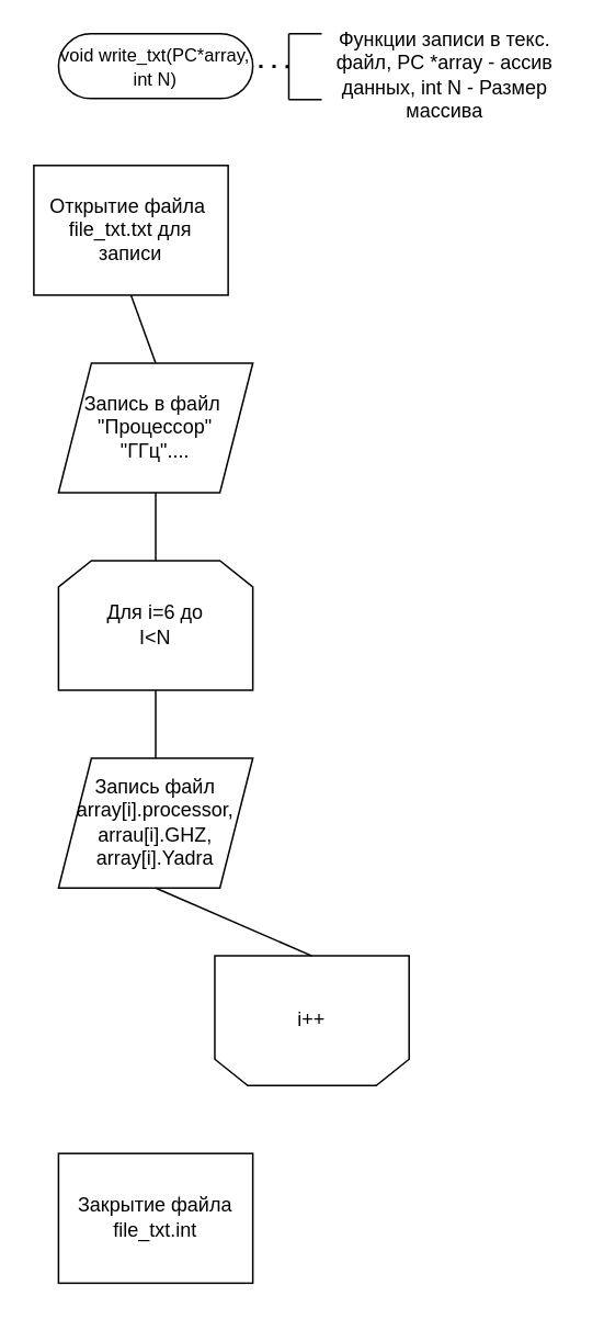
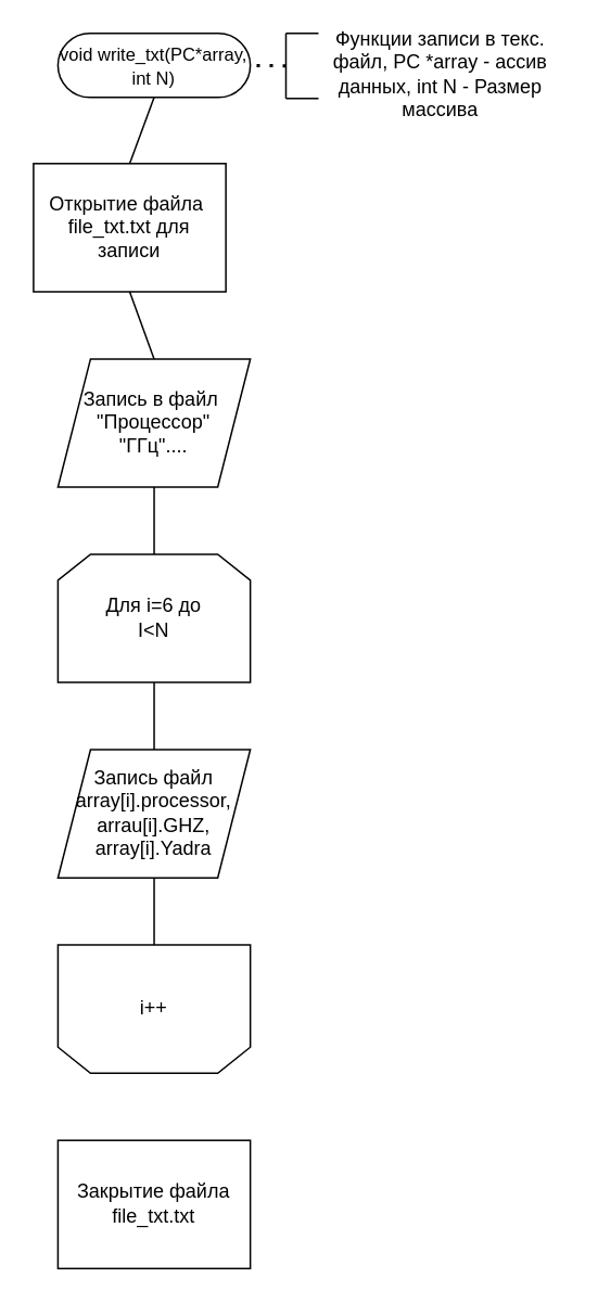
+ <mxCell id="14" value="" style="endArrow=none;html=1;entryX=0.5;entryY=1;entryDx=0;entryDy=0;exitX=0.5;exitY=0;exitDx=0;exitDy=0;" edge="1" parent="1" source="3" target="2"><mxGeometry width="50" height="50" relative="1" as="geometry"><mxPoint x="75" y="200" as="sourcePoint" /><mxPoint x="125" y="150" as="targetPoint" /></mxGeometry></mxCell>
- <mxCell id="7" value="i++" style="shape=loopLimit;whiteSpace=wrap;html=1;direction=west;" vertex="1" parent="1"><mxGeometry x="130" y="580" width="118.11" height="78.74" as="geometry" /></mxCell>
+ <mxCell id="7" value="i++" style="shape=loopLimit;whiteSpace=wrap;html=1;direction=west;" vertex="1" parent="1"><mxGeometry x="35" y="580" width="118.11" height="78.74" as="geometry" /></mxCell>
- <mxCell id="8" value="Закрытие файла&lt;br&gt;file_txt.int" style="rounded=0;whiteSpace=wrap;html=1;" vertex="1" parent="1"><mxGeometry x="35" y="700" width="118.11" height="78.74" as="geometry" /></mxCell>
+ <mxCell id="8" value="Закрытие файла&lt;br&gt;file_txt.txt" style="rounded=0;whiteSpace=wrap;html=1;" vertex="1" parent="1"><mxGeometry x="35" y="700" width="118.11" height="78.74" as="geometry" /></mxCell>
